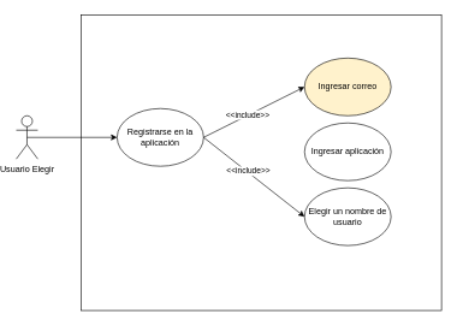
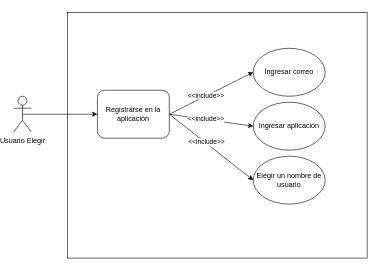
- <mxCell id="8" value="Ingresar correo" style="ellipse;whiteSpace=wrap;html=1;fillColor=#fff2cc;" vertex="1" parent="1"><mxGeometry x="420" y="80" width="120" height="80" as="geometry" /></mxCell>
+ <mxCell id="8" value="Ingresar correo" style="ellipse;whiteSpace=wrap;html=1;" vertex="1" parent="1"><mxGeometry x="420" y="80" width="120" height="80" as="geometry" /></mxCell>
- <mxCell id="5" value="Registrarse en la aplicación" style="ellipse;whiteSpace=wrap;html=1;" vertex="1" parent="1"><mxGeometry x="160" y="150" width="120" height="80" as="geometry" /></mxCell>
+ <mxCell id="5" value="Registrarse en la aplicación" style="whiteSpace=wrap;html=1;rounded=1;" vertex="1" parent="1"><mxGeometry x="160" y="150" width="120" height="80" as="geometry" /></mxCell>
+ <mxCell id="13" value="" style="endArrow=classic;html=1;rounded=0;exitX=1;exitY=0.5;exitDx=0;exitDy=0;entryX=0;entryY=0.5;entryDx=0;entryDy=0;" edge="1" parent="1" source="5" target="7"><mxGeometry width="50" height="50" relative="1" as="geometry"><mxPoint x="300" y="210" as="sourcePoint" /><mxPoint x="440" y="140" as="targetPoint" /></mxGeometry></mxCell>
+ <mxCell id="14" value="&amp;lt;&amp;lt;include&amp;gt;&amp;gt;" style="edgeLabel;html=1;align=center;verticalAlign=middle;resizable=0;points=[];" connectable="0" vertex="1" parent="13"><mxGeometry x="-0.137" y="1" relative="1" as="geometry"><mxPoint as="offset" /></mxGeometry></mxCell>
